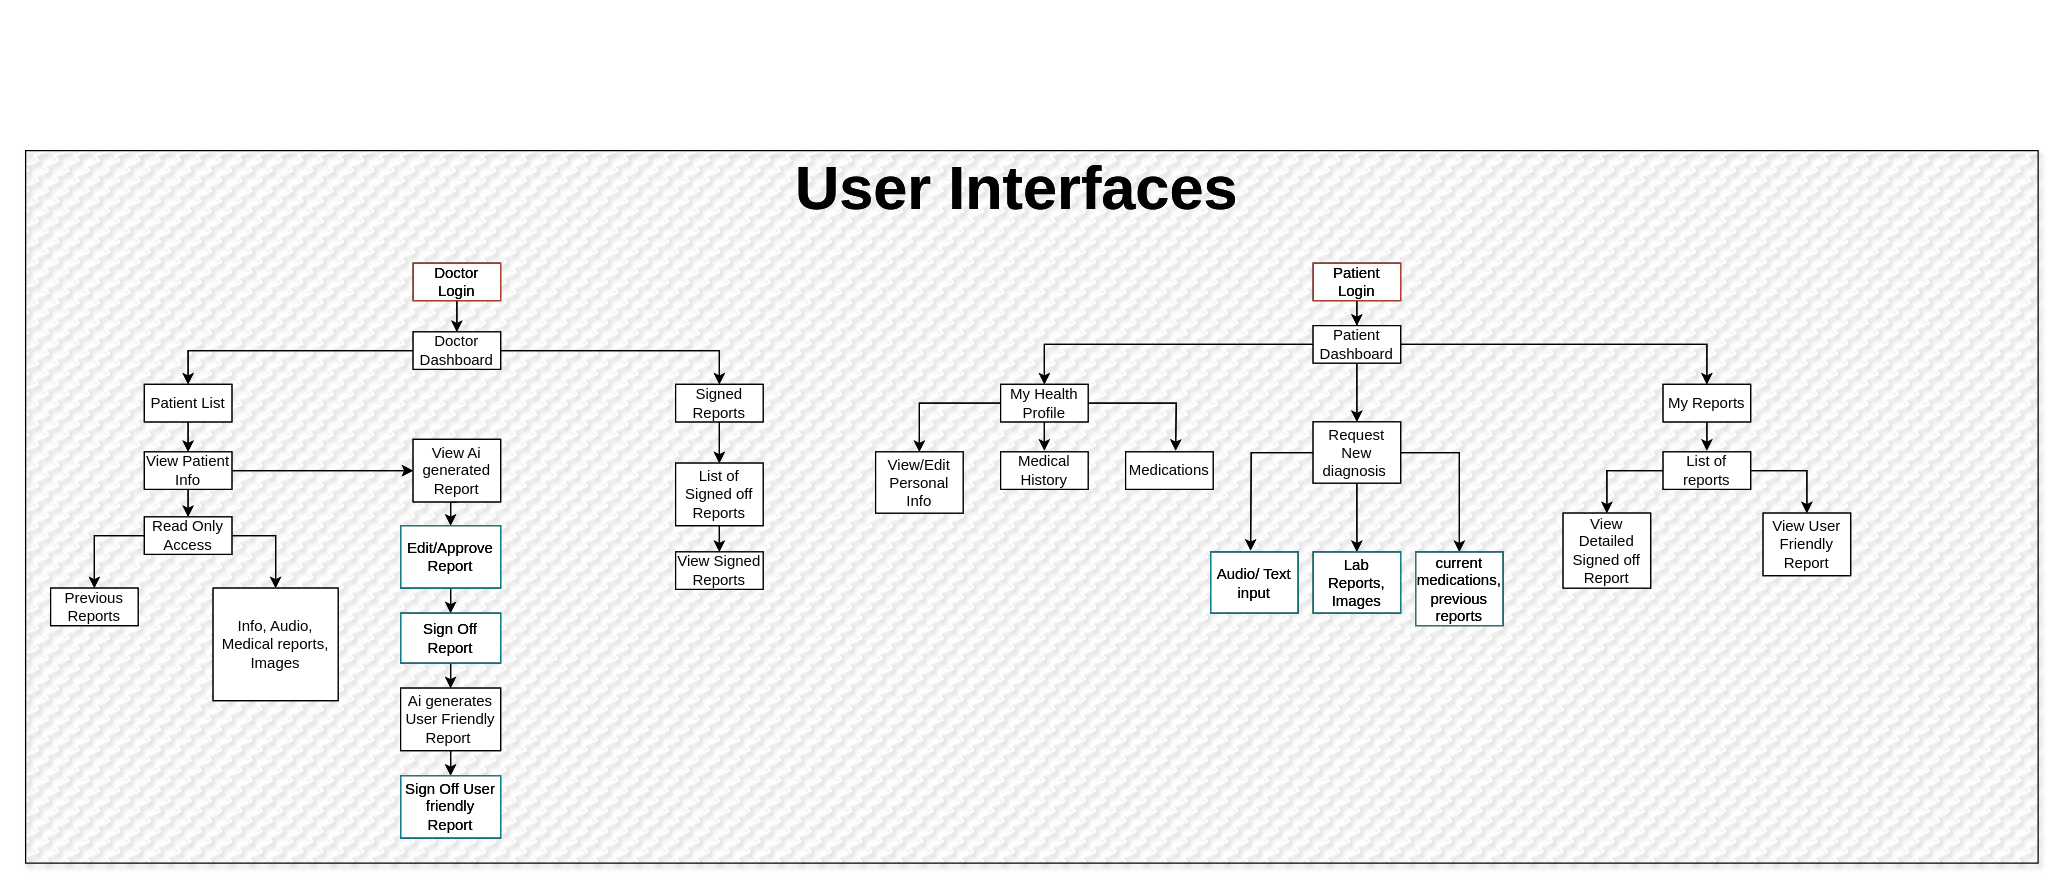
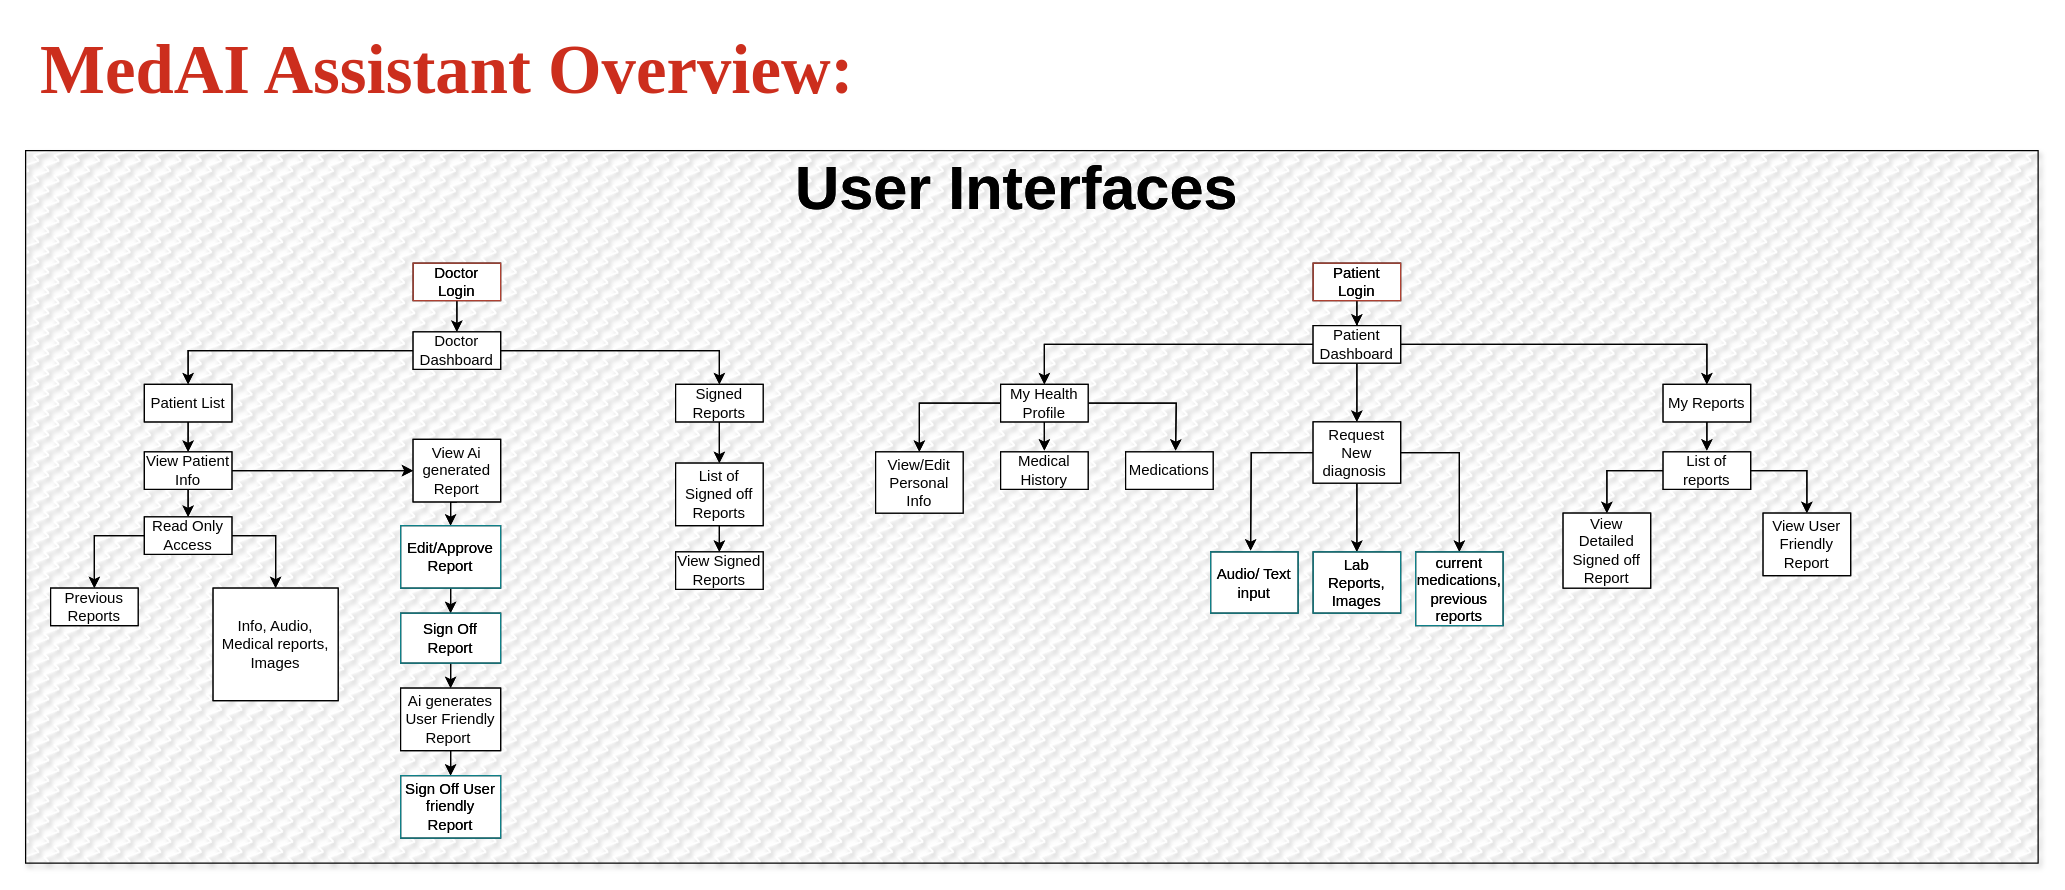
+ <mxCell id="61" value="&lt;font style=&quot;font-size: 55px;&quot; color=&quot;#cc2e1d&quot; face=&quot;Georgia&quot;&gt;MedAI Assistant Overview:&lt;/font&gt;" style="text;strokeColor=none;fillColor=none;html=1;fontSize=24;fontStyle=1;verticalAlign=middle;align=left;labelBackgroundColor=none;rounded=0;" vertex="1" parent="3"><mxGeometry x="30" y="20" width="800" height="70" as="geometry" /></mxCell>
